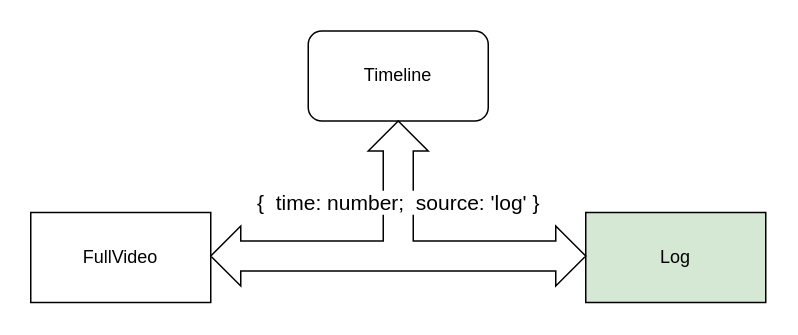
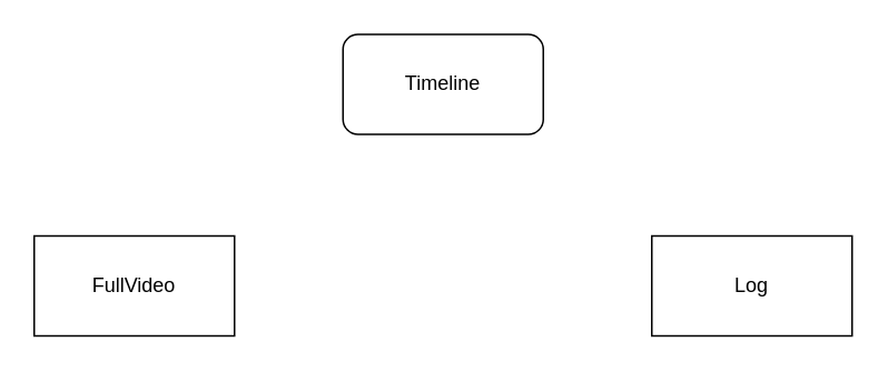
- <mxCell id="5" value="&lt;font style=&quot;font-size: 14px&quot;&gt;&lt;span style=&quot;text-align: left ; background-color: rgb(255 , 255 , 255)&quot;&gt;{&lt;/span&gt;&lt;span style=&quot;text-align: left ; background-color: rgb(255 , 255 , 255)&quot;&gt;&amp;nbsp; time: number;&lt;/span&gt;&lt;span style=&quot;text-align: left ; background-color: rgb(255 , 255 , 255)&quot;&gt;&amp;nbsp; source: 'log'&amp;nbsp;&lt;/span&gt;&lt;span style=&quot;text-align: left ; background-color: rgb(255 , 255 , 255)&quot;&gt;}&lt;/span&gt;&lt;/font&gt;" style="html=1;shadow=0;dashed=0;align=center;verticalAlign=middle;shape=mxgraph.arrows2.triadArrow;dy=10;dx=20;arrowHead=40;" vertex="1" parent="1"><mxGeometry x="140" y="80" width="250" height="110" as="geometry" /></mxCell>
- <mxCell id="4" value="Log" style="rounded=0;whiteSpace=wrap;html=1;fillColor=#d5e8d4;" parent="1" vertex="1"><mxGeometry x="390" y="141" width="120" height="60" as="geometry" /></mxCell>
+ <mxCell id="4" value="Log" style="rounded=0;whiteSpace=wrap;html=1;" parent="1" vertex="1"><mxGeometry x="390" y="141" width="120" height="60" as="geometry" /></mxCell>
